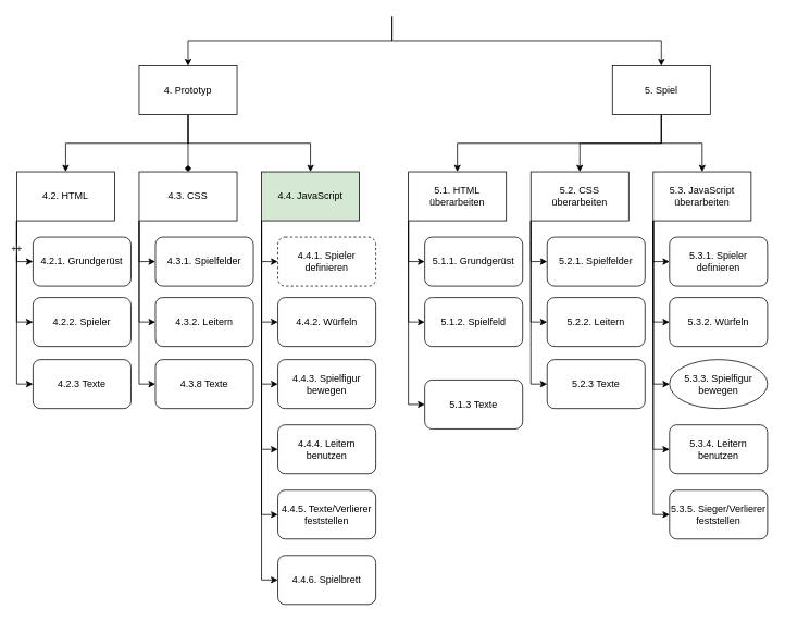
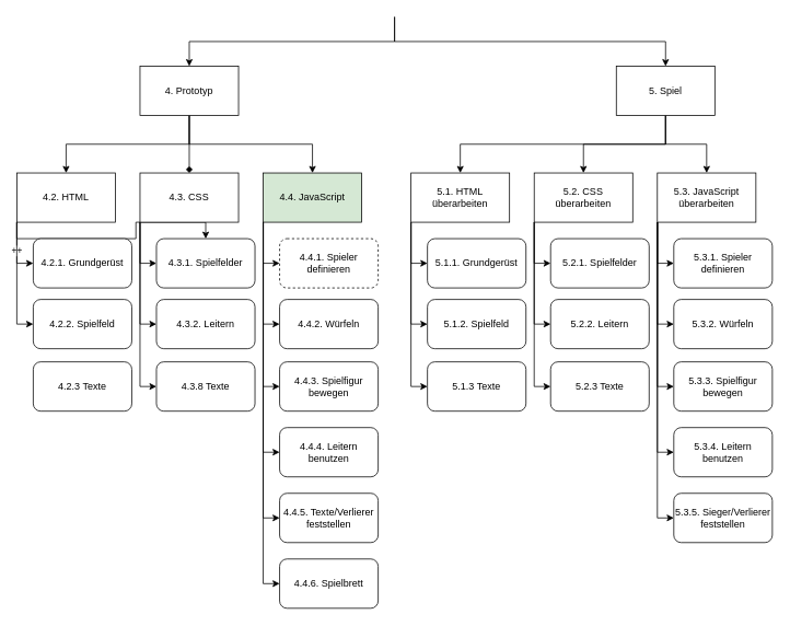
- <mxCell id="43" value="4.2.2. Spieler" style="rounded=1;whiteSpace=wrap;html=1;" parent="1" vertex="1"><mxGeometry x="40" y="364" width="120" height="60" as="geometry" /></mxCell>
+ <mxCell id="43" value="4.2.2. Spielfeld" style="rounded=1;whiteSpace=wrap;html=1;" parent="1" vertex="1"><mxGeometry x="40" y="364" width="120" height="60" as="geometry" /></mxCell>
- <mxCell id="4" style="edgeStyle=orthogonalEdgeStyle;rounded=0;orthogonalLoop=1;jettySize=auto;html=1;exitX=0;exitY=1;exitDx=0;exitDy=0;entryX=0;entryY=0.5;entryDx=0;entryDy=0;" parent="1" source="5" target="44" edge="1"><mxGeometry relative="1" as="geometry" /></mxCell>
+ <mxCell id="4" style="edgeStyle=orthogonalEdgeStyle;rounded=0;orthogonalLoop=1;jettySize=auto;html=1;exitX=0;exitY=1;exitDx=0;exitDy=0;" parent="1" source="5" target="18" edge="1"><mxGeometry relative="1" as="geometry" /></mxCell>
- <mxCell id="59" value="5.3.3. Spielfigur bewegen" style="ellipse;whiteSpace=wrap;html=1;" parent="1" vertex="1"><mxGeometry x="820" y="440" width="120" height="60" as="geometry" /></mxCell>
+ <mxCell id="59" value="5.3.3. Spielfigur bewegen" style="rounded=1;whiteSpace=wrap;html=1;" parent="1" vertex="1"><mxGeometry x="820" y="440" width="120" height="60" as="geometry" /></mxCell>
- <mxCell id="55" value="5.1.3 Texte" style="rounded=1;whiteSpace=wrap;html=1;" parent="1" vertex="1"><mxGeometry x="520" y="465" width="120" height="60" as="geometry" /></mxCell>
+ <mxCell id="55" value="5.1.3 Texte" style="rounded=1;whiteSpace=wrap;html=1;" parent="1" vertex="1"><mxGeometry x="520" y="440" width="120" height="60" as="geometry" /></mxCell>
